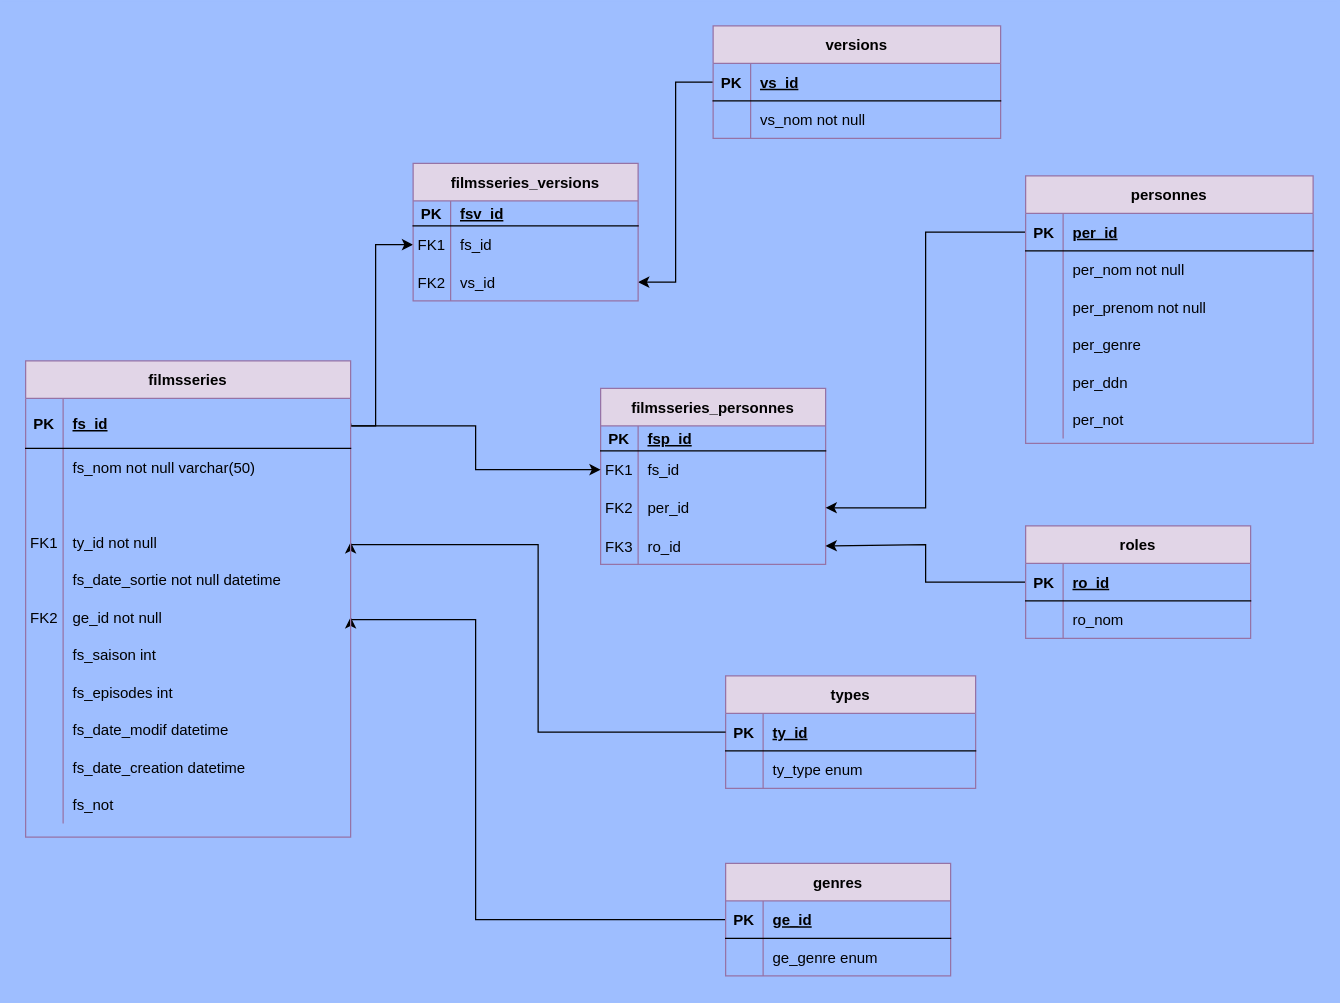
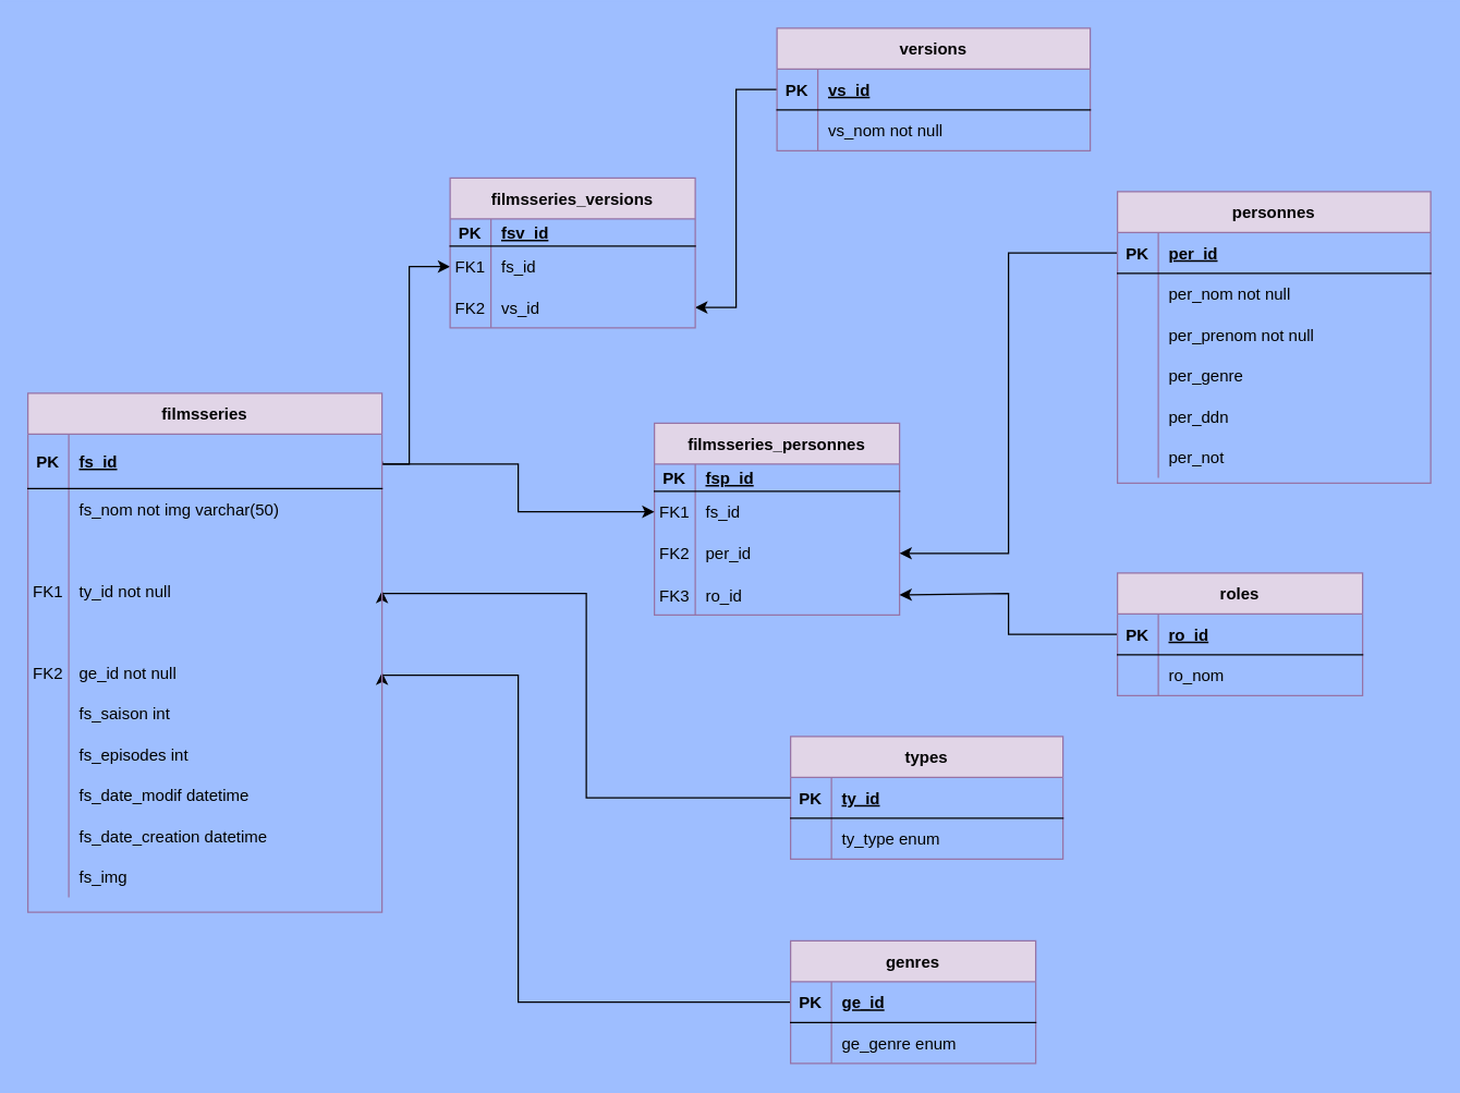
- <mxCell id="85" value="fs_nom not null varchar(50)" style="shape=partialRectangle;connectable=0;fillColor=none;top=0;left=0;bottom=0;right=0;align=left;spacingLeft=6;overflow=hidden;" parent="83" vertex="1"><mxGeometry x="30" width="230" height="30" as="geometry" /></mxCell>
+ <mxCell id="85" value="fs_nom not img varchar(50)" style="shape=partialRectangle;connectable=0;fillColor=none;top=0;left=0;bottom=0;right=0;align=left;spacingLeft=6;overflow=hidden;" parent="83" vertex="1"><mxGeometry x="30" width="230" height="30" as="geometry" /></mxCell>
- <mxCell id="93" value="fs_date_sortie not null datetime" style="shape=partialRectangle;connectable=0;fillColor=none;top=0;left=0;bottom=0;right=0;align=left;spacingLeft=6;overflow=hidden;" parent="91" vertex="1"><mxGeometry x="30" width="230" height="30" as="geometry" /></mxCell>
- <mxCell id="111" value="fs_not" style="shape=partialRectangle;connectable=0;fillColor=none;top=0;left=0;bottom=0;right=0;align=left;spacingLeft=6;overflow=hidden;" parent="109" vertex="1"><mxGeometry x="30" width="230" height="30" as="geometry" /></mxCell>
+ <mxCell id="111" value="fs_img" style="shape=partialRectangle;connectable=0;fillColor=none;top=0;left=0;bottom=0;right=0;align=left;spacingLeft=6;overflow=hidden;" parent="109" vertex="1"><mxGeometry x="30" width="230" height="30" as="geometry" /></mxCell>
